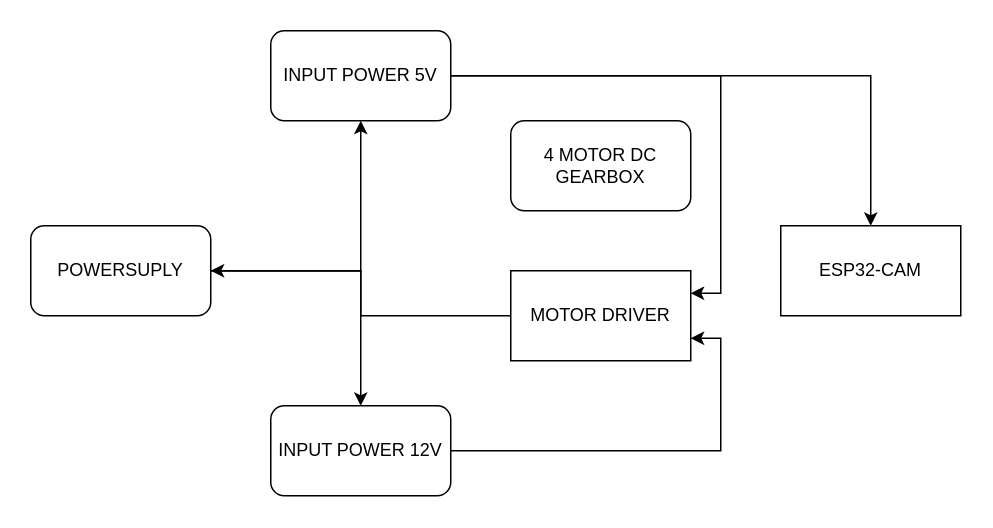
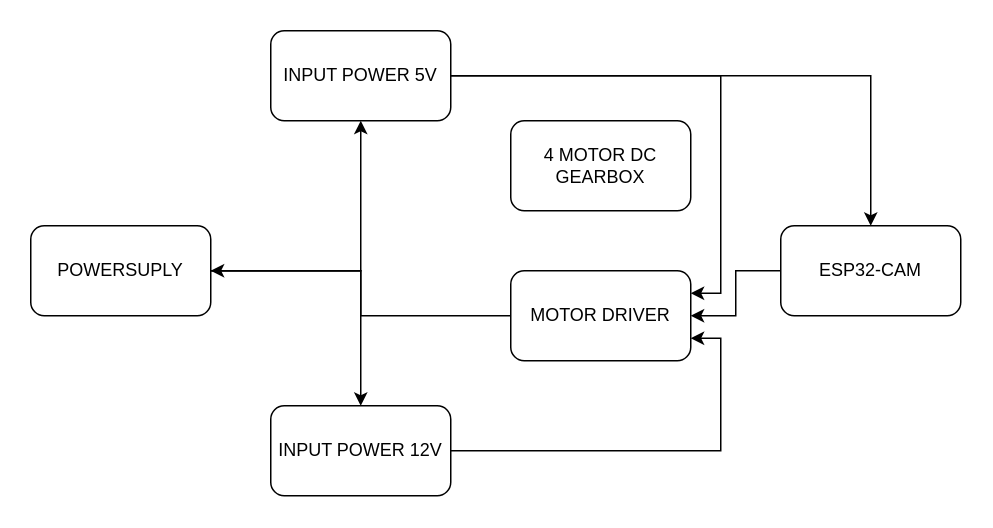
- <mxCell id="14" value="ESP32-CAM" style="whiteSpace=wrap;html=1;rounded=0;" parent="1" vertex="1"><mxGeometry x="520" y="150" width="120" height="60" as="geometry" /></mxCell>
+ <mxCell id="14" value="ESP32-CAM" style="rounded=1;whiteSpace=wrap;html=1;" parent="1" vertex="1"><mxGeometry x="520" y="150" width="120" height="60" as="geometry" /></mxCell>
+ <mxCell id="13" style="edgeStyle=orthogonalEdgeStyle;rounded=0;orthogonalLoop=1;jettySize=auto;html=1;" parent="1" source="14" target="11" edge="1"><mxGeometry relative="1" as="geometry" /></mxCell>
- <mxCell id="11" value="MOTOR DRIVER" style="whiteSpace=wrap;html=1;rounded=0;" parent="1" vertex="1"><mxGeometry x="340" y="180" width="120" height="60" as="geometry" /></mxCell>
+ <mxCell id="11" value="MOTOR DRIVER" style="rounded=1;whiteSpace=wrap;html=1;" parent="1" vertex="1"><mxGeometry x="340" y="180" width="120" height="60" as="geometry" /></mxCell>
